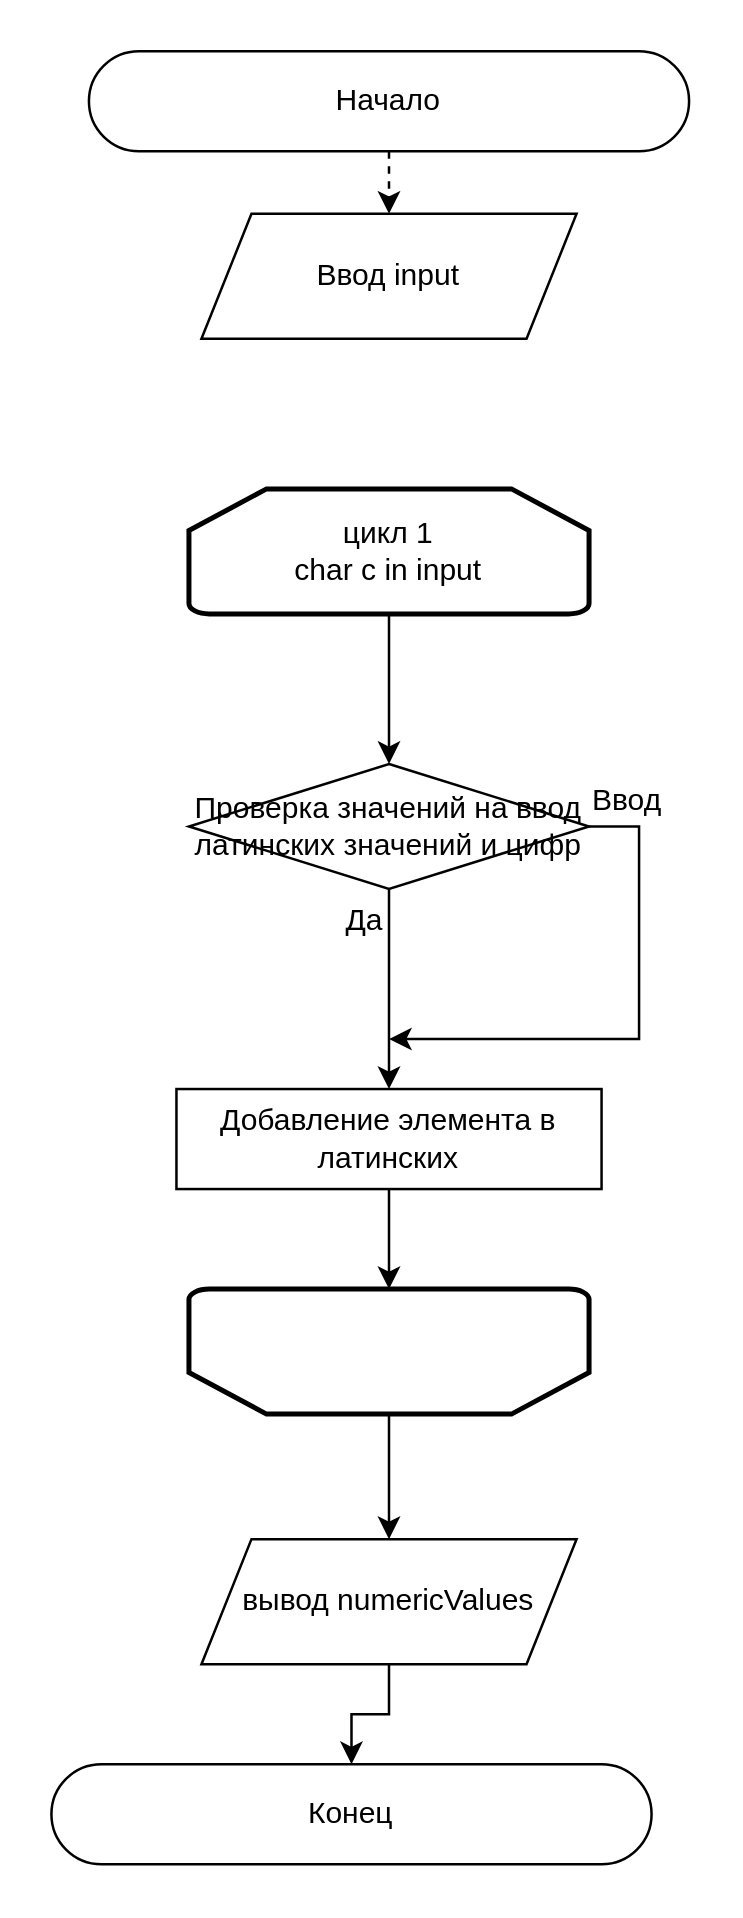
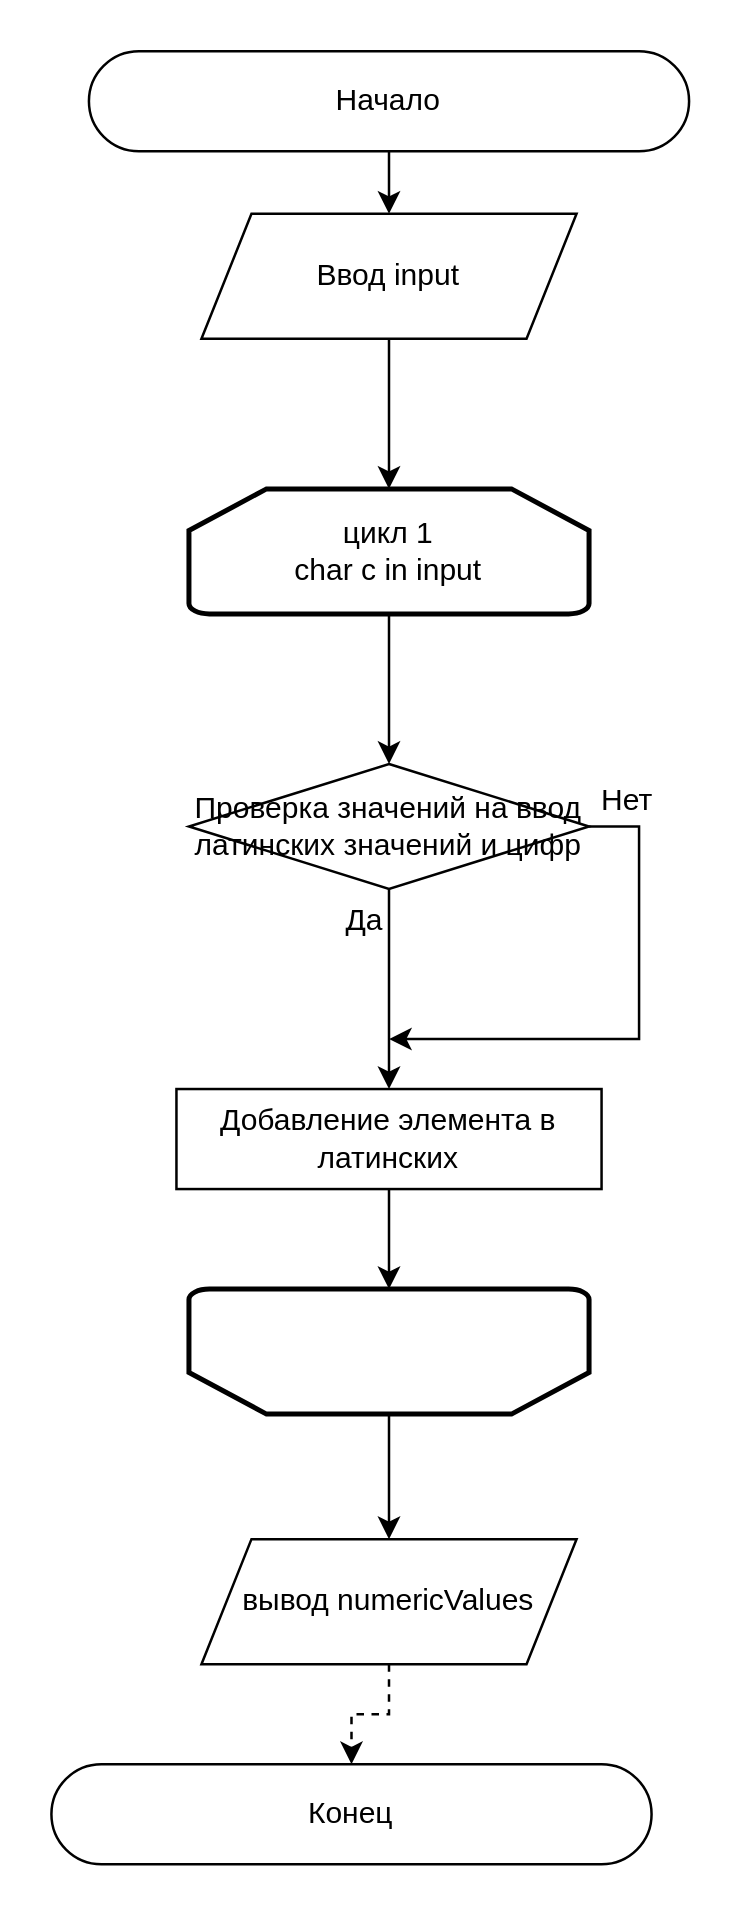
- <mxCell id="2" style="edgeStyle=orthogonalEdgeStyle;rounded=0;orthogonalLoop=1;jettySize=auto;html=1;exitX=0.5;exitY=1;exitDx=0;exitDy=0;entryX=0.5;entryY=0;entryDx=0;entryDy=0;dashed=1;" edge="1" parent="1" source="3" target="5"><mxGeometry relative="1" as="geometry" /></mxCell>
+ <mxCell id="2" style="edgeStyle=orthogonalEdgeStyle;rounded=0;orthogonalLoop=1;jettySize=auto;html=1;exitX=0.5;exitY=1;exitDx=0;exitDy=0;entryX=0.5;entryY=0;entryDx=0;entryDy=0;" edge="1" parent="1" source="3" target="5"><mxGeometry relative="1" as="geometry" /></mxCell>
+ <mxCell id="4" style="edgeStyle=orthogonalEdgeStyle;rounded=0;orthogonalLoop=1;jettySize=auto;html=1;exitX=0.5;exitY=1;exitDx=0;exitDy=0;" edge="1" parent="1" source="5" target="7"><mxGeometry relative="1" as="geometry"><mxPoint x="155" y="175" as="targetPoint" /></mxGeometry></mxCell>
- <mxCell id="19" value="Ввод" style="text;html=1;align=center;verticalAlign=middle;resizable=0;points=[];autosize=1;strokeColor=none;fillColor=none;" vertex="1" parent="1"><mxGeometry x="230" y="305" width="40" height="30" as="geometry" /></mxCell>
+ <mxCell id="19" value="Нет" style="text;html=1;align=center;verticalAlign=middle;resizable=0;points=[];autosize=1;strokeColor=none;fillColor=none;" vertex="1" parent="1"><mxGeometry x="230" y="305" width="40" height="30" as="geometry" /></mxCell>
- <mxCell id="14" style="edgeStyle=orthogonalEdgeStyle;rounded=0;orthogonalLoop=1;jettySize=auto;html=1;exitX=0.5;exitY=1;exitDx=0;exitDy=0;entryX=0.5;entryY=0;entryDx=0;entryDy=0;" edge="1" parent="1" source="15" target="16"><mxGeometry relative="1" as="geometry" /></mxCell>
+ <mxCell id="14" style="edgeStyle=orthogonalEdgeStyle;rounded=0;orthogonalLoop=1;jettySize=auto;html=1;exitX=0.5;exitY=1;exitDx=0;exitDy=0;entryX=0.5;entryY=0;entryDx=0;entryDy=0;dashed=1;" edge="1" parent="1" source="15" target="16"><mxGeometry relative="1" as="geometry" /></mxCell>
